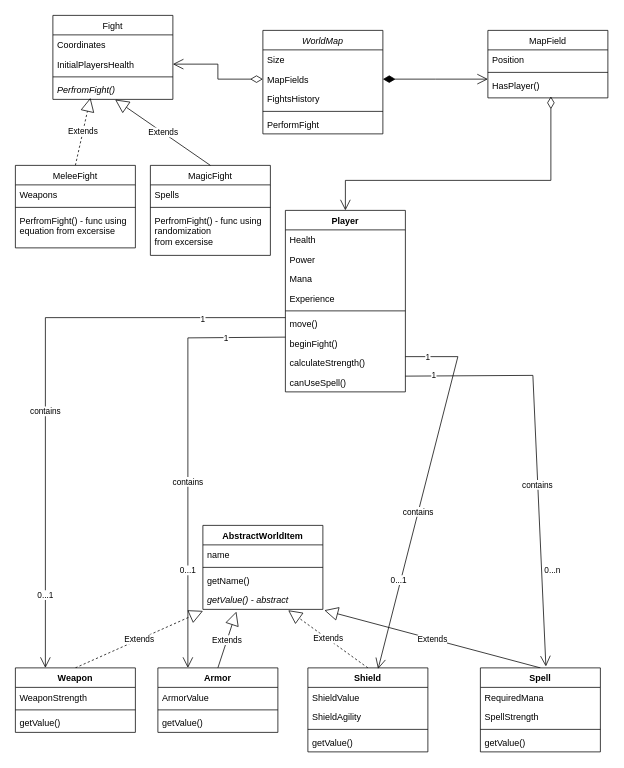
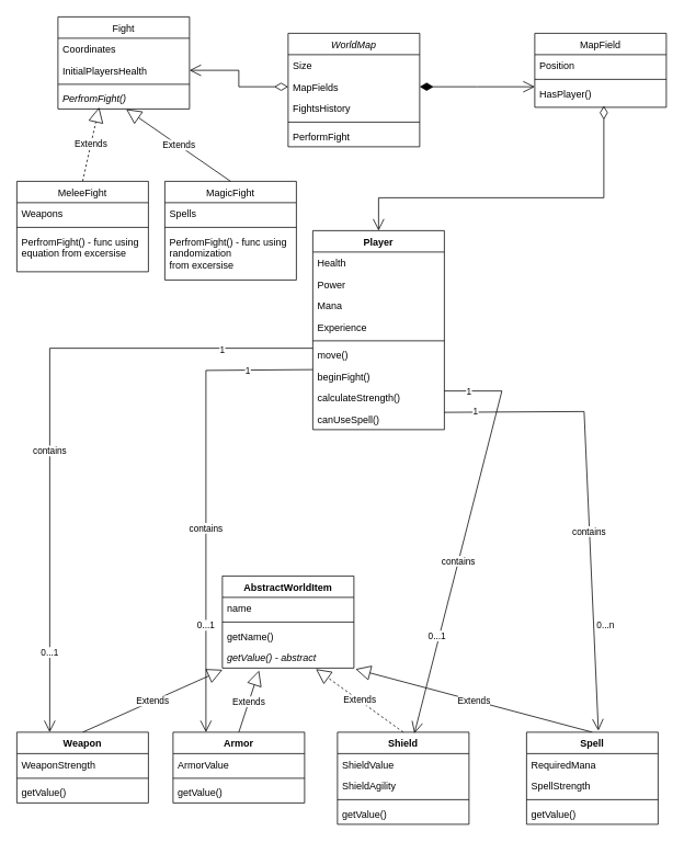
- <mxCell id="22" value="Extends" style="endArrow=block;endSize=16;endFill=0;html=1;rounded=0;exitX=0.5;exitY=0;exitDx=0;exitDy=0;entryX=0.001;entryY=1.081;entryDx=0;entryDy=0;entryPerimeter=0;dashed=1;" parent="1" source="48" target="47" edge="1"><mxGeometry width="160" relative="1" as="geometry"><mxPoint x="100" y="892" as="sourcePoint" /><mxPoint x="280" y="820" as="targetPoint" /><Array as="points" /></mxGeometry></mxCell>
+ <mxCell id="22" value="Extends" style="endArrow=block;endSize=16;endFill=0;html=1;rounded=0;exitX=0.5;exitY=0;exitDx=0;exitDy=0;entryX=0.001;entryY=1.081;entryDx=0;entryDy=0;entryPerimeter=0;" parent="1" source="48" target="47" edge="1"><mxGeometry width="160" relative="1" as="geometry"><mxPoint x="100" y="892" as="sourcePoint" /><mxPoint x="280" y="820" as="targetPoint" /><Array as="points" /></mxGeometry></mxCell>
